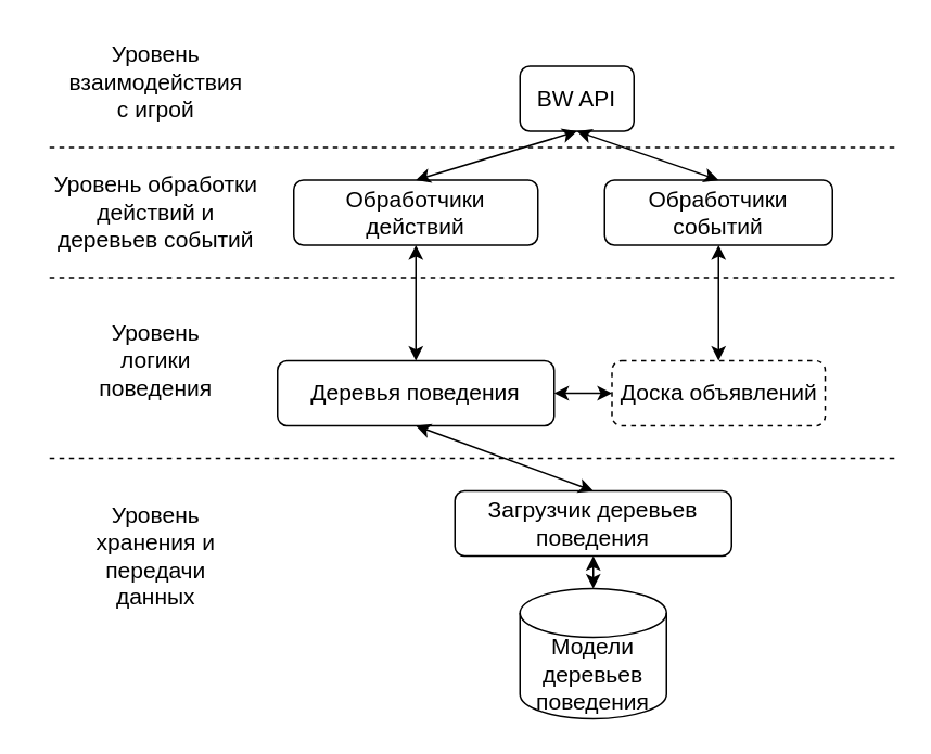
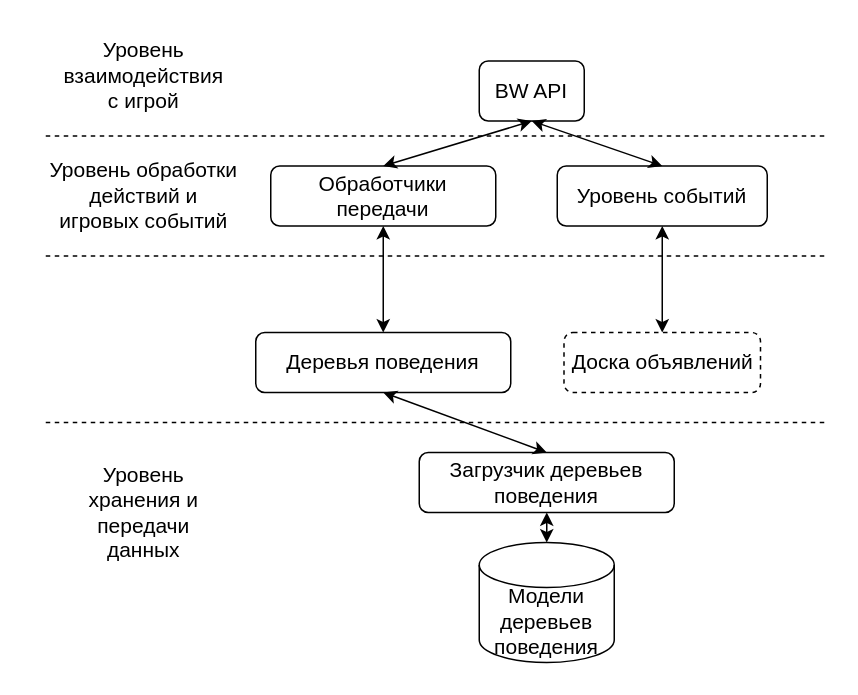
- <mxCell id="15" value="&lt;span style=&quot;font-size: 14px;&quot;&gt;Уровень&amp;nbsp;обработки&lt;br&gt;действий и &lt;br&gt;деревьев событий&lt;br&gt;&lt;/span&gt;" style="text;html=1;align=center;verticalAlign=middle;resizable=0;points=[];autosize=1;strokeColor=none;fillColor=none;" vertex="1" parent="1"><mxGeometry x="20" y="100" width="150" height="60" as="geometry" /></mxCell>
+ <mxCell id="15" value="&lt;span style=&quot;font-size: 14px;&quot;&gt;Уровень&amp;nbsp;обработки&lt;br&gt;действий и &lt;br&gt;игровых событий&lt;br&gt;&lt;/span&gt;" style="text;html=1;align=center;verticalAlign=middle;resizable=0;points=[];autosize=1;strokeColor=none;fillColor=none;" vertex="1" parent="1"><mxGeometry x="20" y="100" width="150" height="60" as="geometry" /></mxCell>
- <mxCell id="11" value="&lt;font style=&quot;font-size: 14px;&quot;&gt;Обработчики действий&lt;/font&gt;" style="rounded=1;whiteSpace=wrap;html=1;" vertex="1" parent="1"><mxGeometry x="180" y="110" width="150" height="40" as="geometry" /></mxCell>
+ <mxCell id="11" value="&lt;font style=&quot;font-size: 14px;&quot;&gt;Обработчики передачи&lt;/font&gt;" style="rounded=1;whiteSpace=wrap;html=1;" vertex="1" parent="1"><mxGeometry x="180" y="110" width="150" height="40" as="geometry" /></mxCell>
- <mxCell id="16" value="&lt;font style=&quot;font-size: 14px;&quot;&gt;Обработчики событий&lt;/font&gt;" style="rounded=1;whiteSpace=wrap;html=1;" vertex="1" parent="1"><mxGeometry x="371" y="110" width="140" height="40" as="geometry" /></mxCell>
+ <mxCell id="16" value="&lt;font style=&quot;font-size: 14px;&quot;&gt;Уровень событий&lt;/font&gt;" style="rounded=1;whiteSpace=wrap;html=1;" vertex="1" parent="1"><mxGeometry x="371" y="110" width="140" height="40" as="geometry" /></mxCell>
- <mxCell id="14" value="&lt;span style=&quot;font-size: 14px;&quot;&gt;Уровень &lt;br&gt;логики&lt;br&gt;поведения&lt;br&gt;&lt;/span&gt;" style="text;html=1;align=center;verticalAlign=middle;resizable=0;points=[];autosize=1;strokeColor=none;fillColor=none;" vertex="1" parent="1"><mxGeometry x="50" y="191" width="90" height="60" as="geometry" /></mxCell>
- <mxCell id="10" value="" style="endArrow=classic;startArrow=classic;html=1;rounded=0;entryX=0;entryY=0.5;entryDx=0;entryDy=0;exitX=1;exitY=0.5;exitDx=0;exitDy=0;" edge="1" parent="1" source="7" target="9"><mxGeometry width="50" height="50" relative="1" as="geometry"><mxPoint x="264.5" y="141" as="sourcePoint" /><mxPoint x="390" y="201" as="targetPoint" /></mxGeometry></mxCell>
